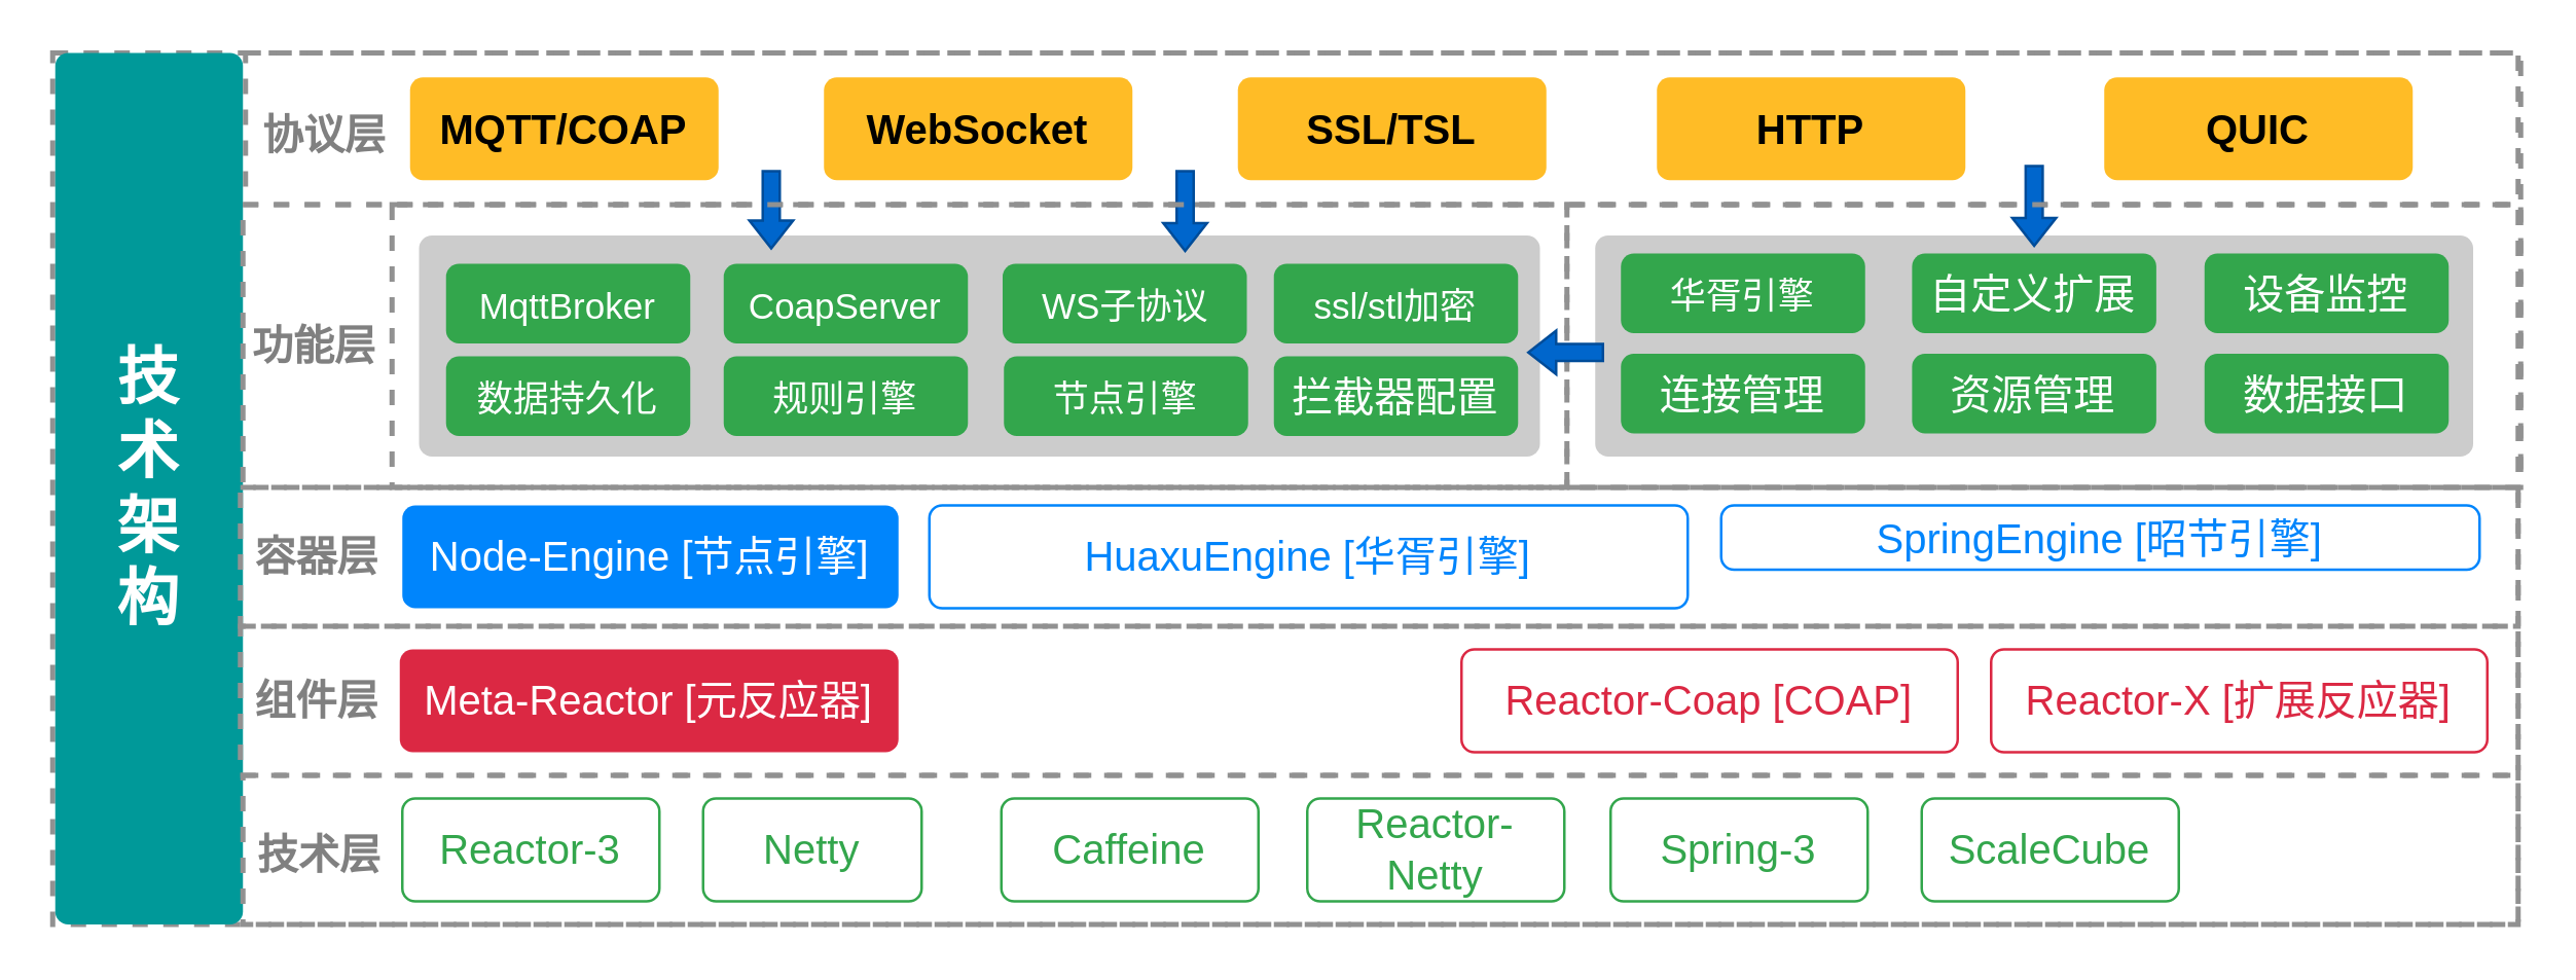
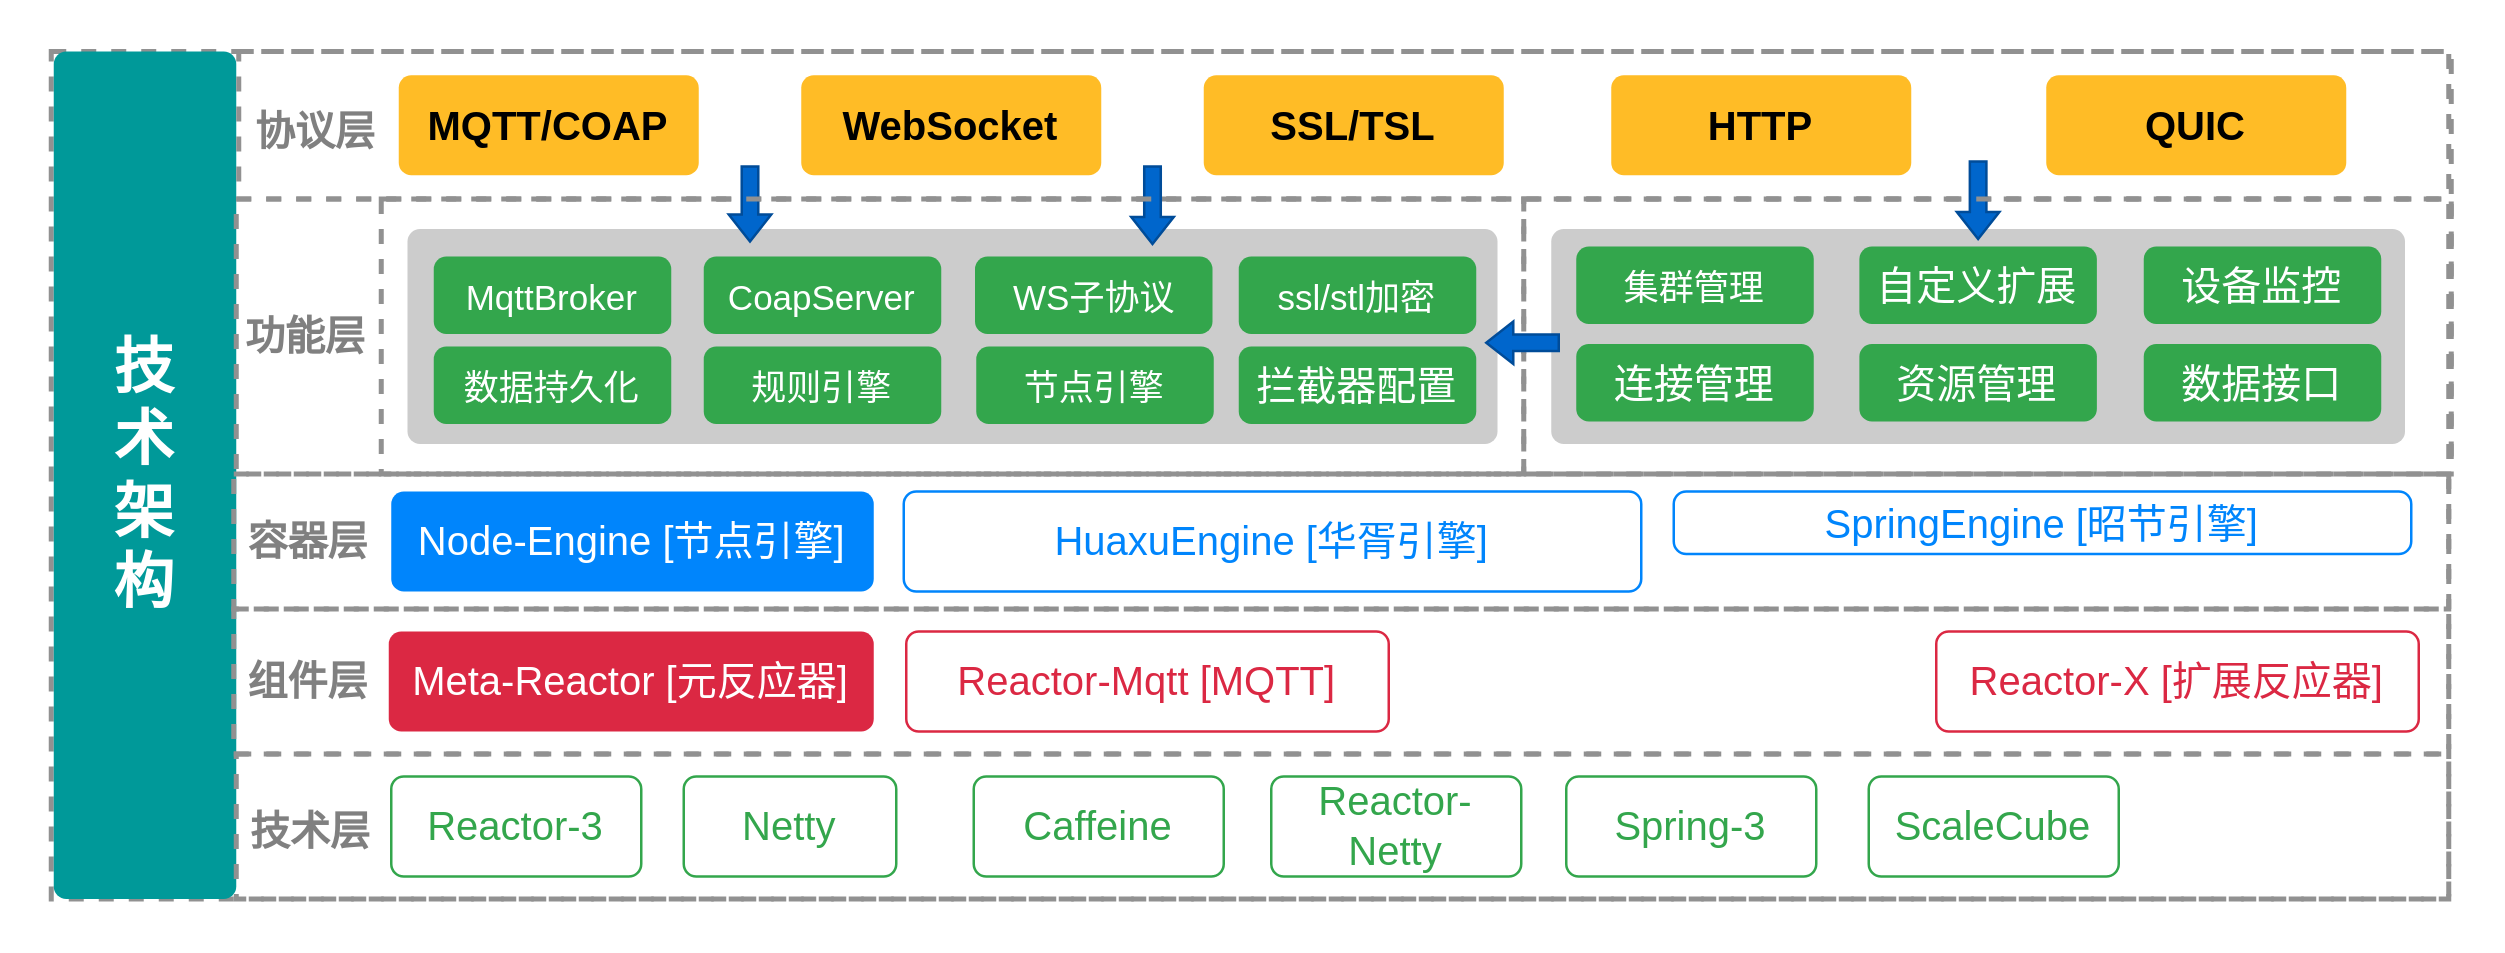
- <mxCell id="28" value="&lt;font style=&quot;font-size: 14px;&quot;&gt;华胥引擎&lt;/font&gt;" style="html=1;shadow=0;dashed=0;shape=mxgraph.bootstrap.rrect;rSize=5;strokeColor=none;strokeWidth=1;fillColor=#33A64C;fontColor=#FFFFFF;whiteSpace=wrap;align=center;verticalAlign=middle;spacingLeft=0;fontStyle=0;fontSize=16;spacing=5;labelBackgroundColor=none;fontFamily=Helvetica;" parent="25" vertex="1"><mxGeometry x="21" y="19" width="95" height="31" as="geometry" /></mxCell>
+ <mxCell id="28" value="&lt;font style=&quot;font-size: 14px;&quot;&gt;集群管理&lt;/font&gt;" style="html=1;shadow=0;dashed=0;shape=mxgraph.bootstrap.rrect;rSize=5;strokeColor=none;strokeWidth=1;fillColor=#33A64C;fontColor=#FFFFFF;whiteSpace=wrap;align=center;verticalAlign=middle;spacingLeft=0;fontStyle=0;fontSize=16;spacing=5;labelBackgroundColor=none;fontFamily=Helvetica;" parent="25" vertex="1"><mxGeometry x="21" y="19" width="95" height="31" as="geometry" /></mxCell>
+ <mxCell id="15" value="Reactor-Mqtt [MQTT]" style="html=1;shadow=0;dashed=0;shape=mxgraph.bootstrap.rrect;rSize=5;strokeColor=#DB2843;strokeWidth=1;fillColor=none;fontColor=#DB2843;whiteSpace=wrap;align=center;verticalAlign=middle;spacingLeft=0;fontStyle=0;fontSize=16;spacing=5;labelBackgroundColor=none;fontFamily=Helvetica;" parent="12" vertex="1"><mxGeometry x="269" y="9" width="193" height="40" as="geometry" /></mxCell>
- <mxCell id="16" value="Reactor-Coap [COAP]" style="html=1;shadow=0;dashed=0;shape=mxgraph.bootstrap.rrect;rSize=5;strokeColor=#DB2843;strokeWidth=1;fillColor=none;fontColor=#DB2843;whiteSpace=wrap;align=center;verticalAlign=middle;spacingLeft=0;fontStyle=0;fontSize=16;spacing=5;labelBackgroundColor=none;fontFamily=Helvetica;" parent="12" vertex="1"><mxGeometry x="475" y="9" width="193" height="40" as="geometry" /></mxCell>
